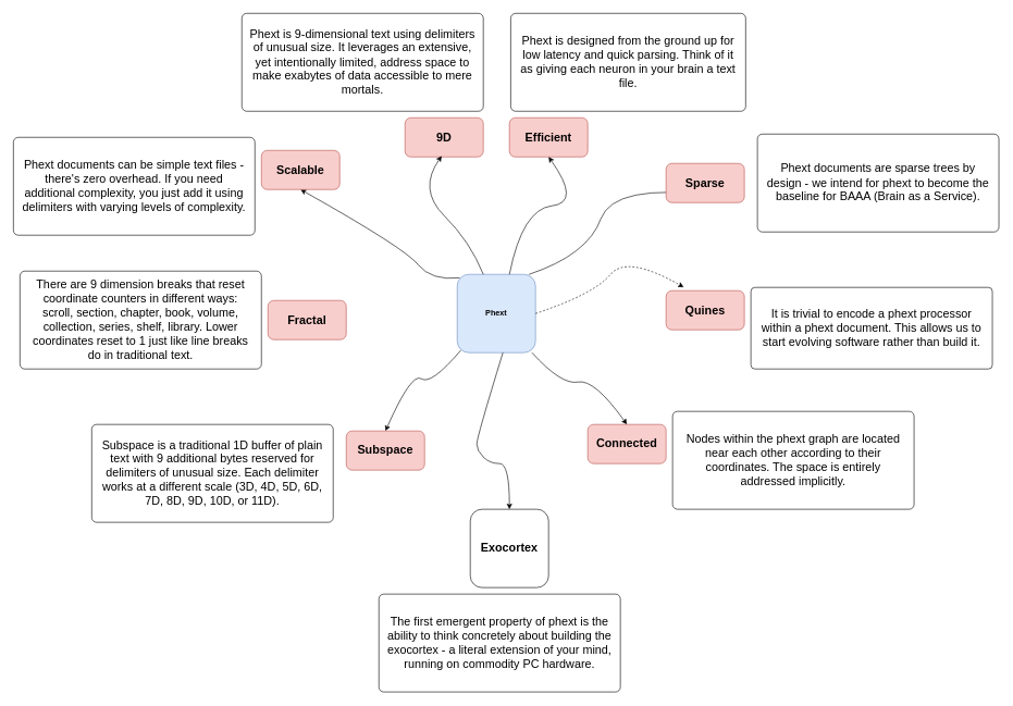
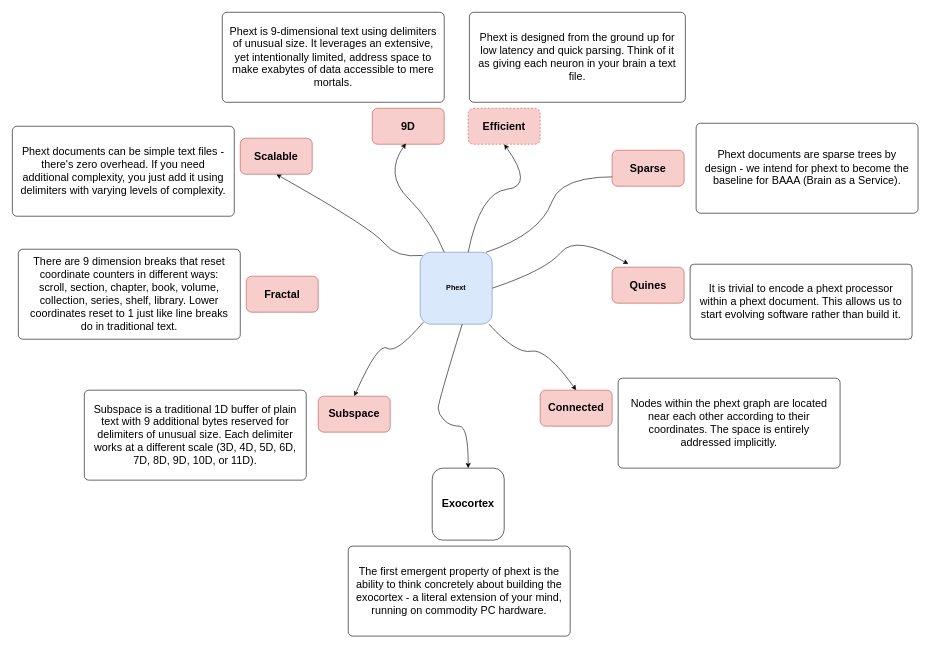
- <mxCell id="11" value="&lt;font style=&quot;font-size: 18px;&quot;&gt;Efficient&lt;/font&gt;" style="rounded=1;whiteSpace=wrap;html=1;fillColor=#f8cecc;strokeColor=#b85450;fontStyle=1" vertex="1" parent="1"><mxGeometry x="780" y="180" width="120" height="60" as="geometry" /></mxCell>
+ <mxCell id="11" value="&lt;font style=&quot;font-size: 18px;&quot;&gt;Efficient&lt;/font&gt;" style="rounded=1;whiteSpace=wrap;html=1;fillColor=#f8cecc;strokeColor=#b85450;fontStyle=1;dashed=1;" vertex="1" parent="1"><mxGeometry x="780" y="180" width="120" height="60" as="geometry" /></mxCell>
- <mxCell id="5" value="" style="curved=1;endArrow=classic;html=1;rounded=0;exitX=1;exitY=0.5;exitDx=0;exitDy=0;entryX=0.225;entryY=-0.089;entryDx=0;entryDy=0;entryPerimeter=0;dashed=1;" edge="1" parent="1" source="2" target="7"><mxGeometry width="50" height="50" relative="1" as="geometry"><mxPoint x="1016" y="401" as="sourcePoint" /><mxPoint x="1060" y="420" as="targetPoint" /><Array as="points"><mxPoint x="910" y="450" /><mxPoint x="960" y="390" /></Array></mxGeometry></mxCell>
+ <mxCell id="5" value="" style="curved=1;endArrow=classic;html=1;rounded=0;exitX=1;exitY=0.5;exitDx=0;exitDy=0;entryX=0.225;entryY=-0.089;entryDx=0;entryDy=0;entryPerimeter=0;" edge="1" parent="1" source="2" target="7"><mxGeometry width="50" height="50" relative="1" as="geometry"><mxPoint x="1016" y="401" as="sourcePoint" /><mxPoint x="1060" y="420" as="targetPoint" /><Array as="points"><mxPoint x="910" y="450" /><mxPoint x="960" y="390" /></Array></mxGeometry></mxCell>
